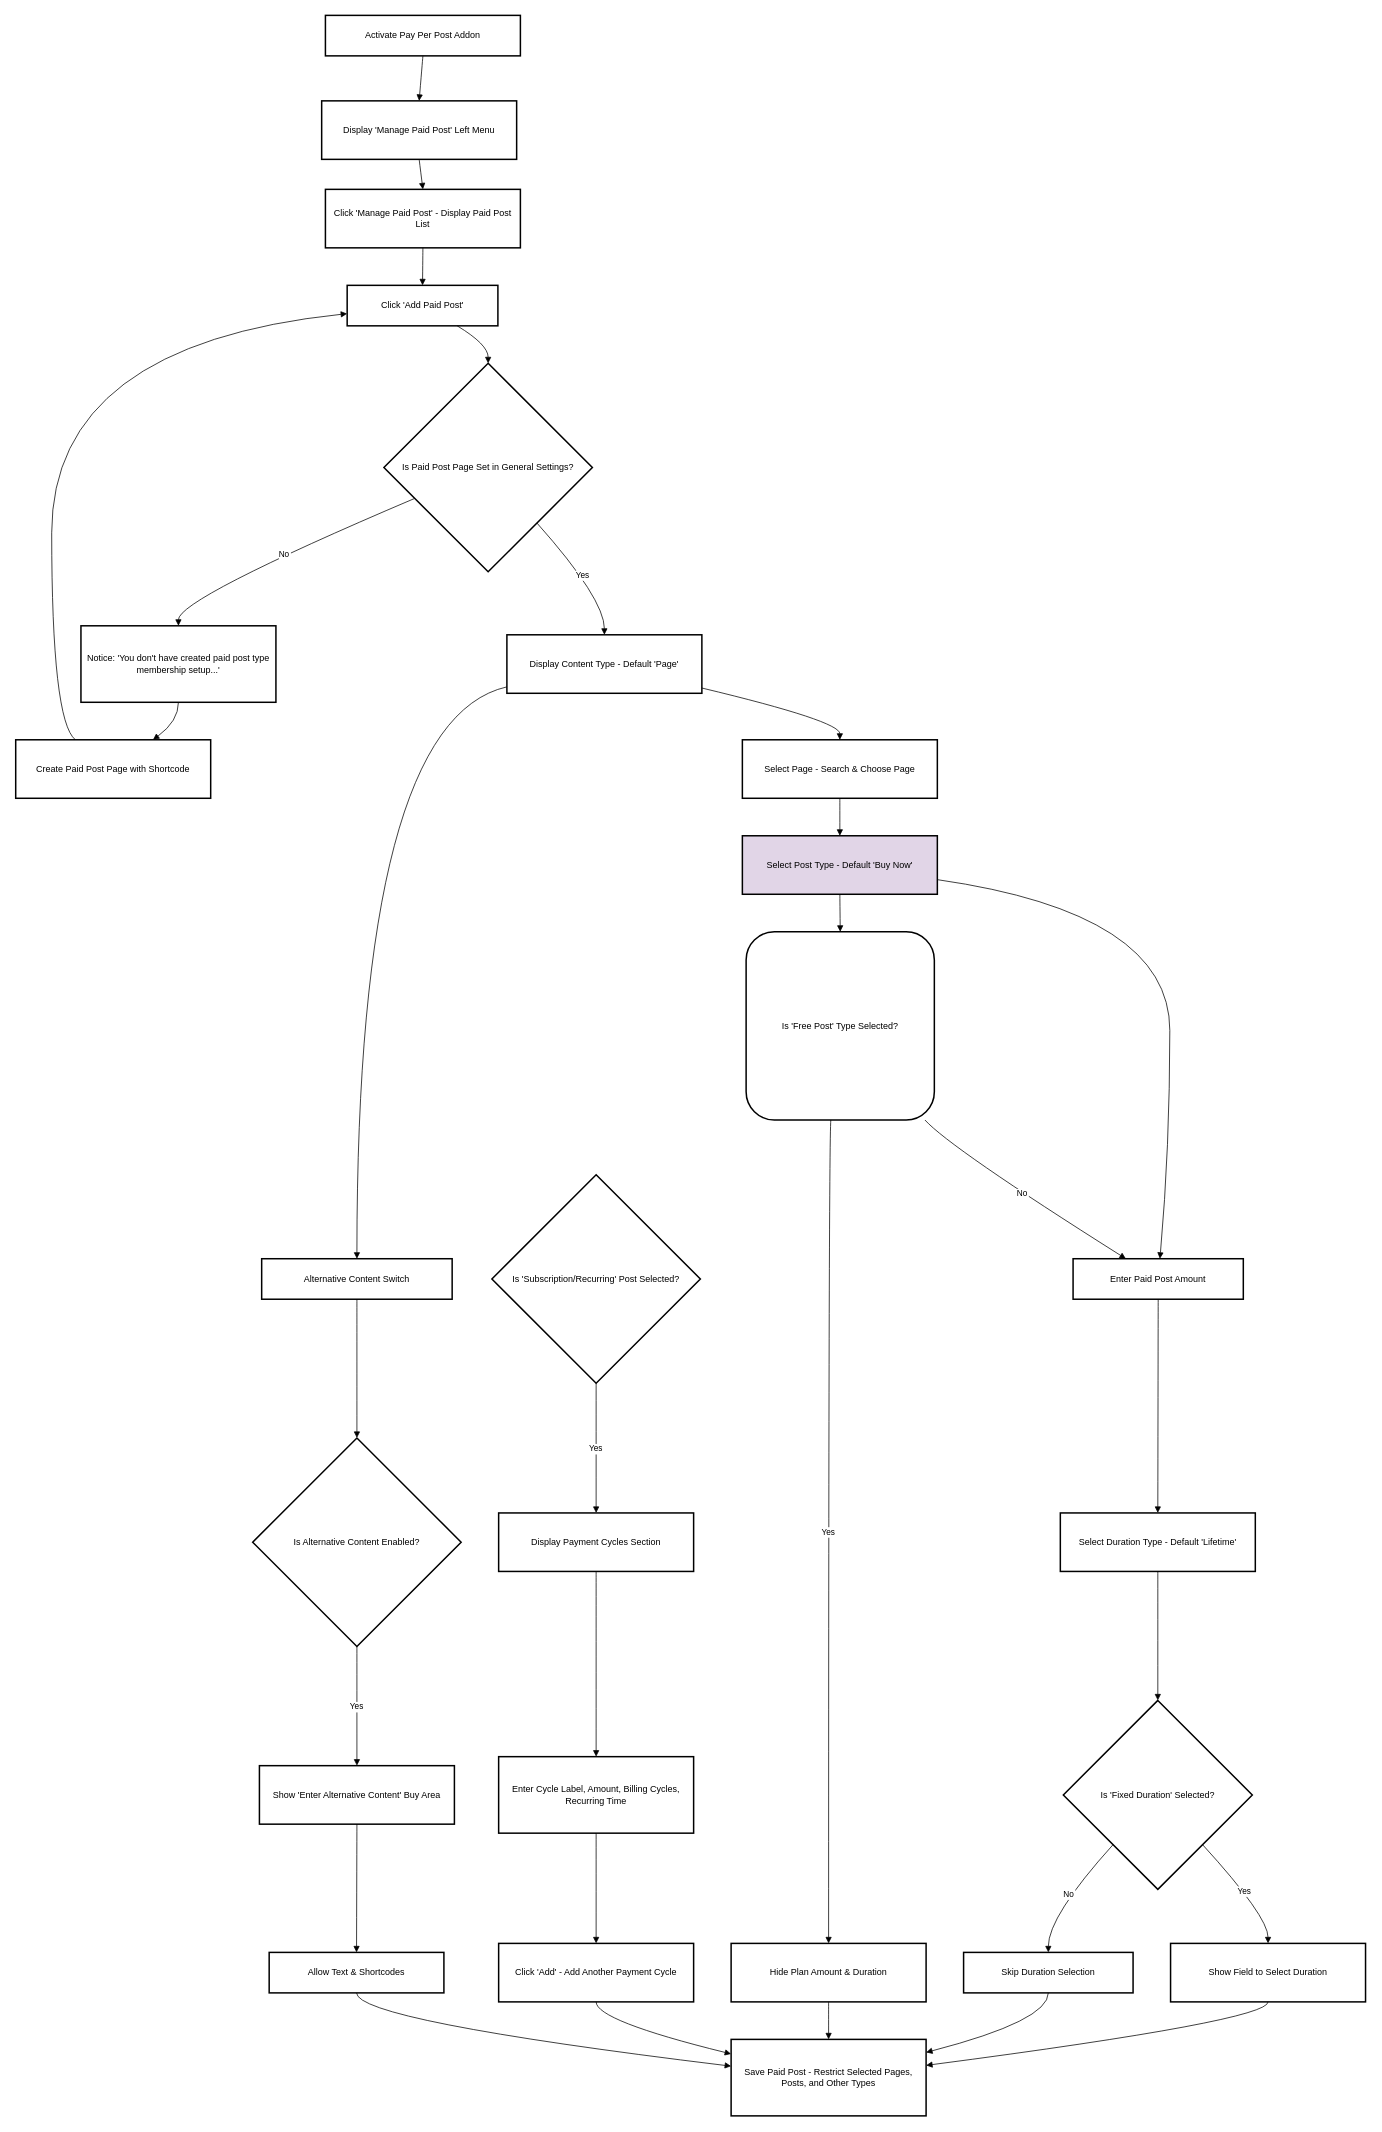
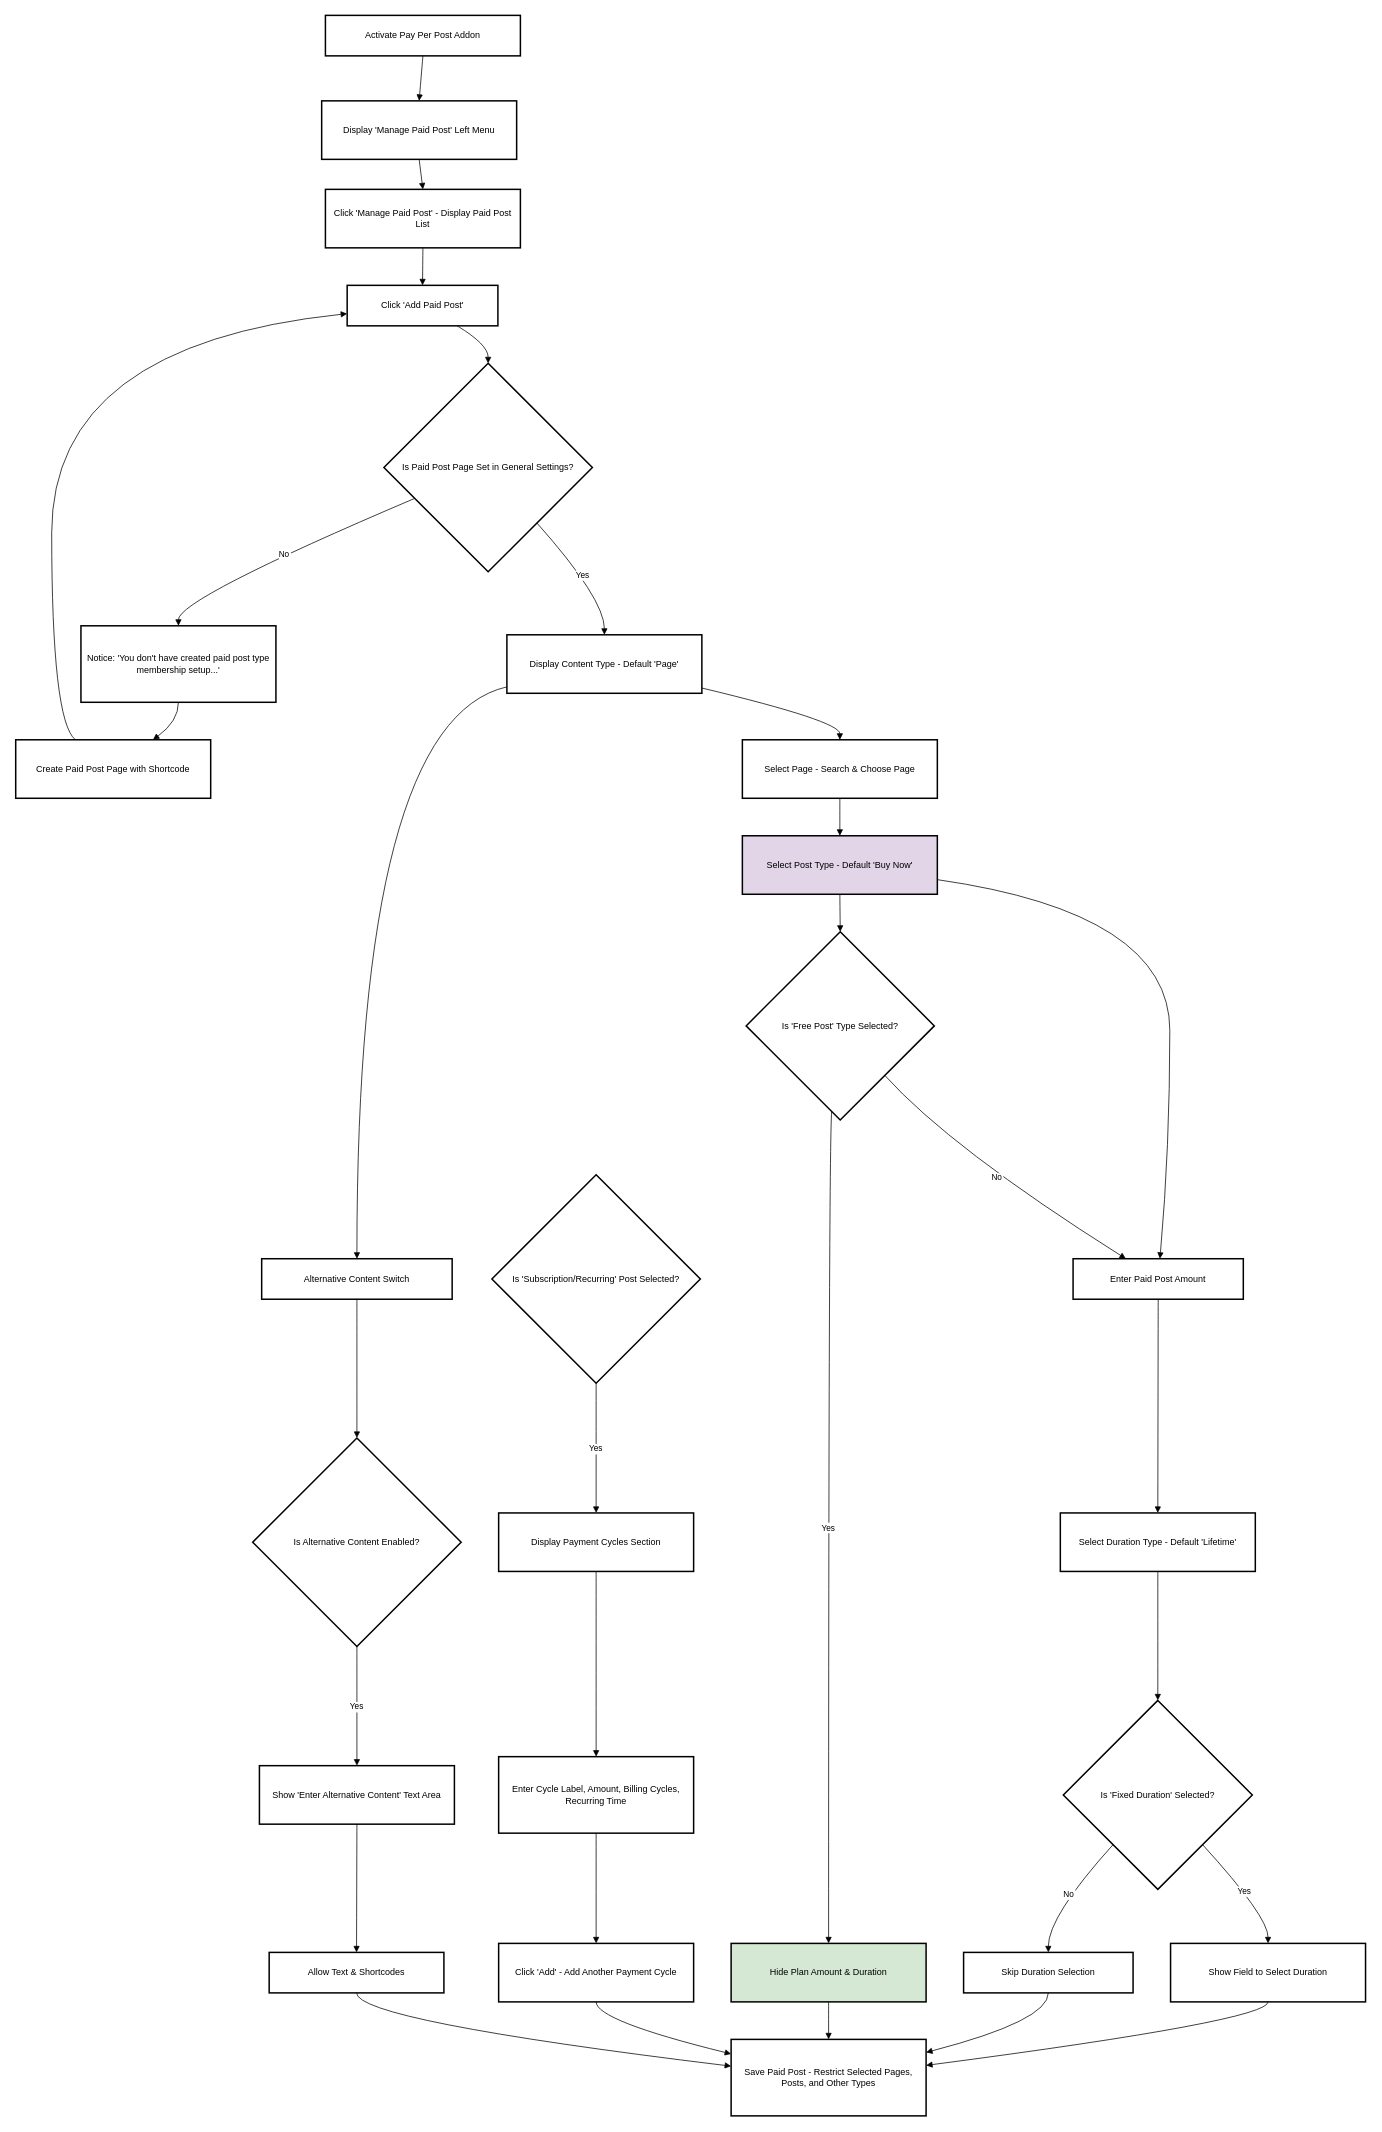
- <mxCell id="17" value="Is 'Free Post' Type Selected?" style="strokeWidth=2;whiteSpace=wrap;rounded=1;" vertex="1" parent="1"><mxGeometry x="994" y="1242" width="251" height="251" as="geometry" /></mxCell>
+ <mxCell id="17" value="Is 'Free Post' Type Selected?" style="rhombus;strokeWidth=2;whiteSpace=wrap;" vertex="1" parent="1"><mxGeometry x="994" y="1242" width="251" height="251" as="geometry" /></mxCell>
- <mxCell id="25" value="Show 'Enter Alternative Content' Buy Area" style="whiteSpace=wrap;strokeWidth=2;" vertex="1" parent="1"><mxGeometry x="345" y="2354" width="260" height="78" as="geometry" /></mxCell>
+ <mxCell id="25" value="Show 'Enter Alternative Content' Text Area" style="whiteSpace=wrap;strokeWidth=2;" vertex="1" parent="1"><mxGeometry x="345" y="2354" width="260" height="78" as="geometry" /></mxCell>
- <mxCell id="18" value="Hide Plan Amount &amp; Duration" style="whiteSpace=wrap;strokeWidth=2;" vertex="1" parent="1"><mxGeometry x="974" y="2591" width="260" height="78" as="geometry" /></mxCell>
+ <mxCell id="18" value="Hide Plan Amount &amp; Duration" style="whiteSpace=wrap;strokeWidth=2;fillColor=#d5e8d4;" vertex="1" parent="1"><mxGeometry x="974" y="2591" width="260" height="78" as="geometry" /></mxCell>
